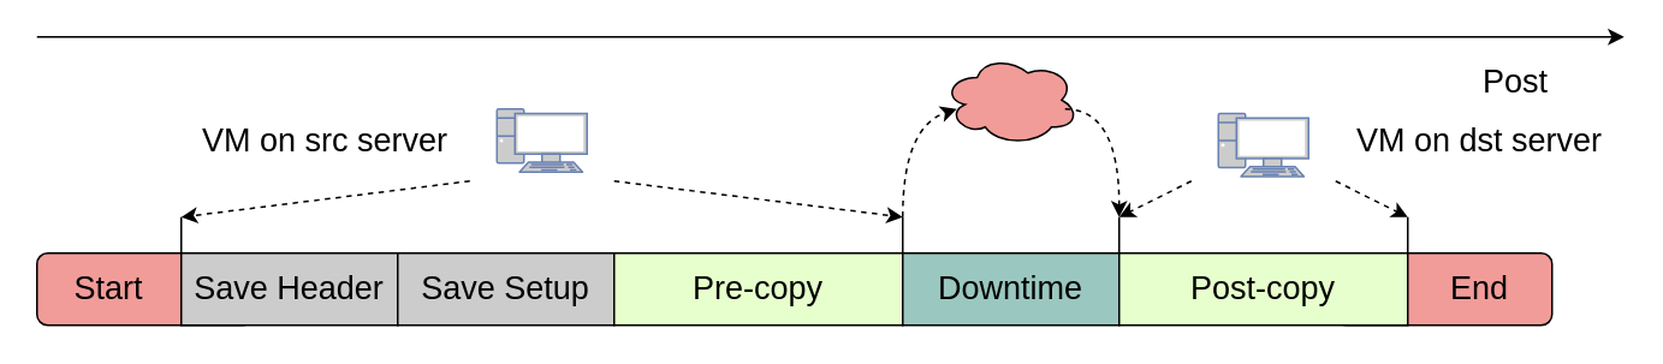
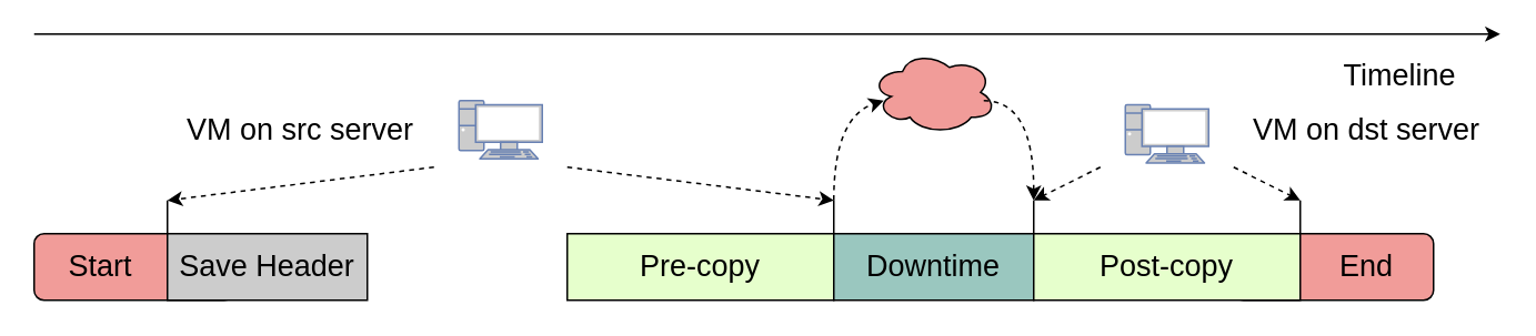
- <mxCell id="12" value="Post" style="text;html=1;strokeColor=none;fillColor=none;align=center;verticalAlign=middle;whiteSpace=wrap;rounded=0;fontSize=18;" vertex="1" parent="1"><mxGeometry x="790" y="30" width="100" height="30" as="geometry" /></mxCell>
+ <mxCell id="12" value="Timeline" style="text;html=1;strokeColor=none;fillColor=none;align=center;verticalAlign=middle;whiteSpace=wrap;rounded=0;fontSize=18;" vertex="1" parent="1"><mxGeometry x="790" y="30" width="100" height="30" as="geometry" /></mxCell>
- <mxCell id="6" value="Save Setup" style="rounded=0;whiteSpace=wrap;html=1;fontSize=18;fillColor=#CCCCCC;" vertex="1" parent="1"><mxGeometry x="220" y="140" width="120" height="40" as="geometry" /></mxCell>
